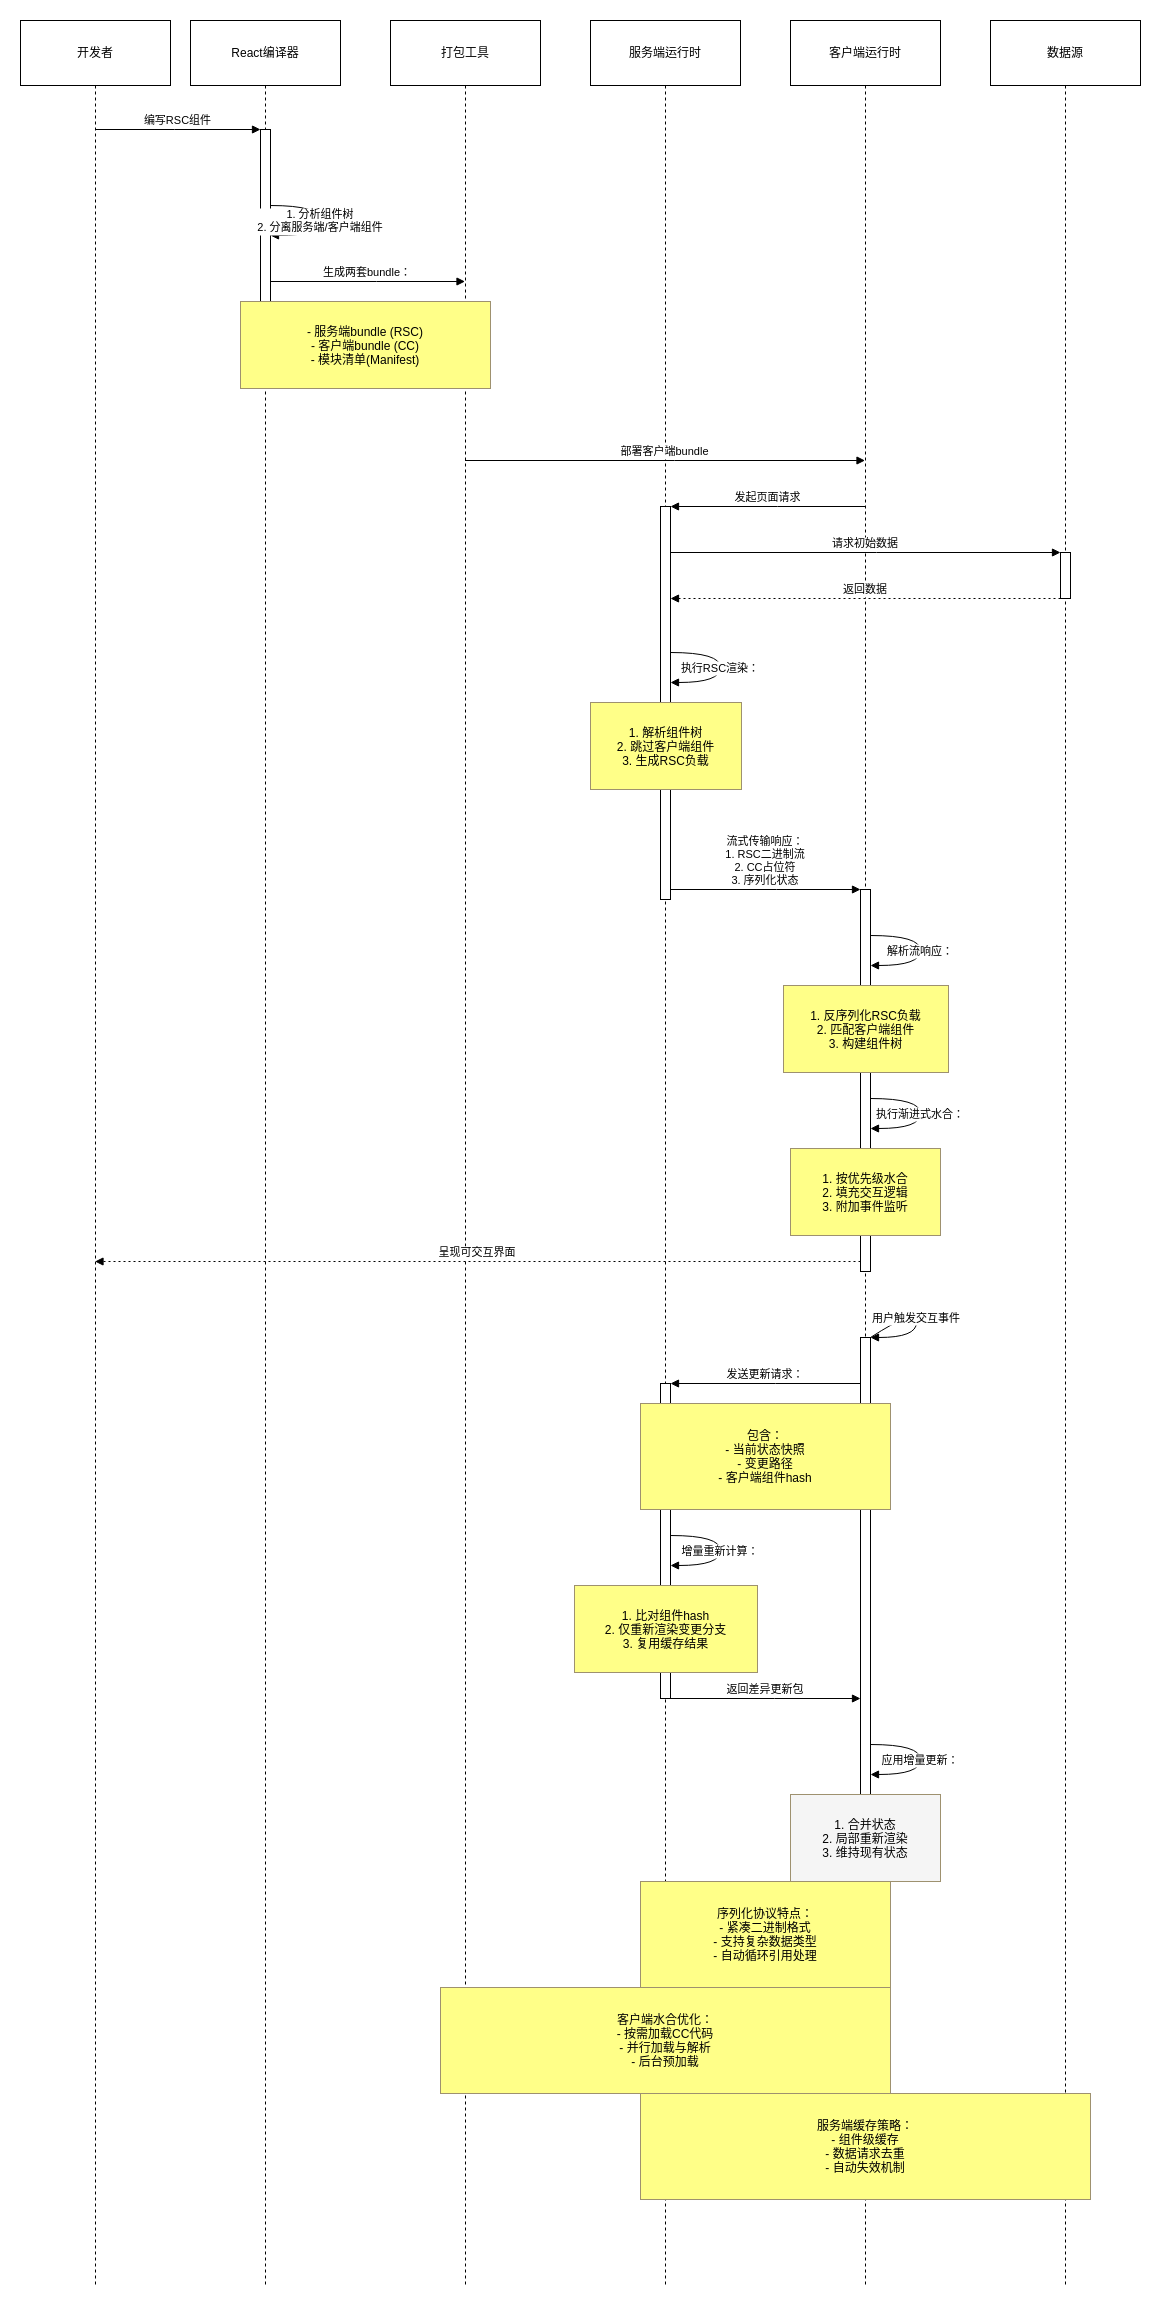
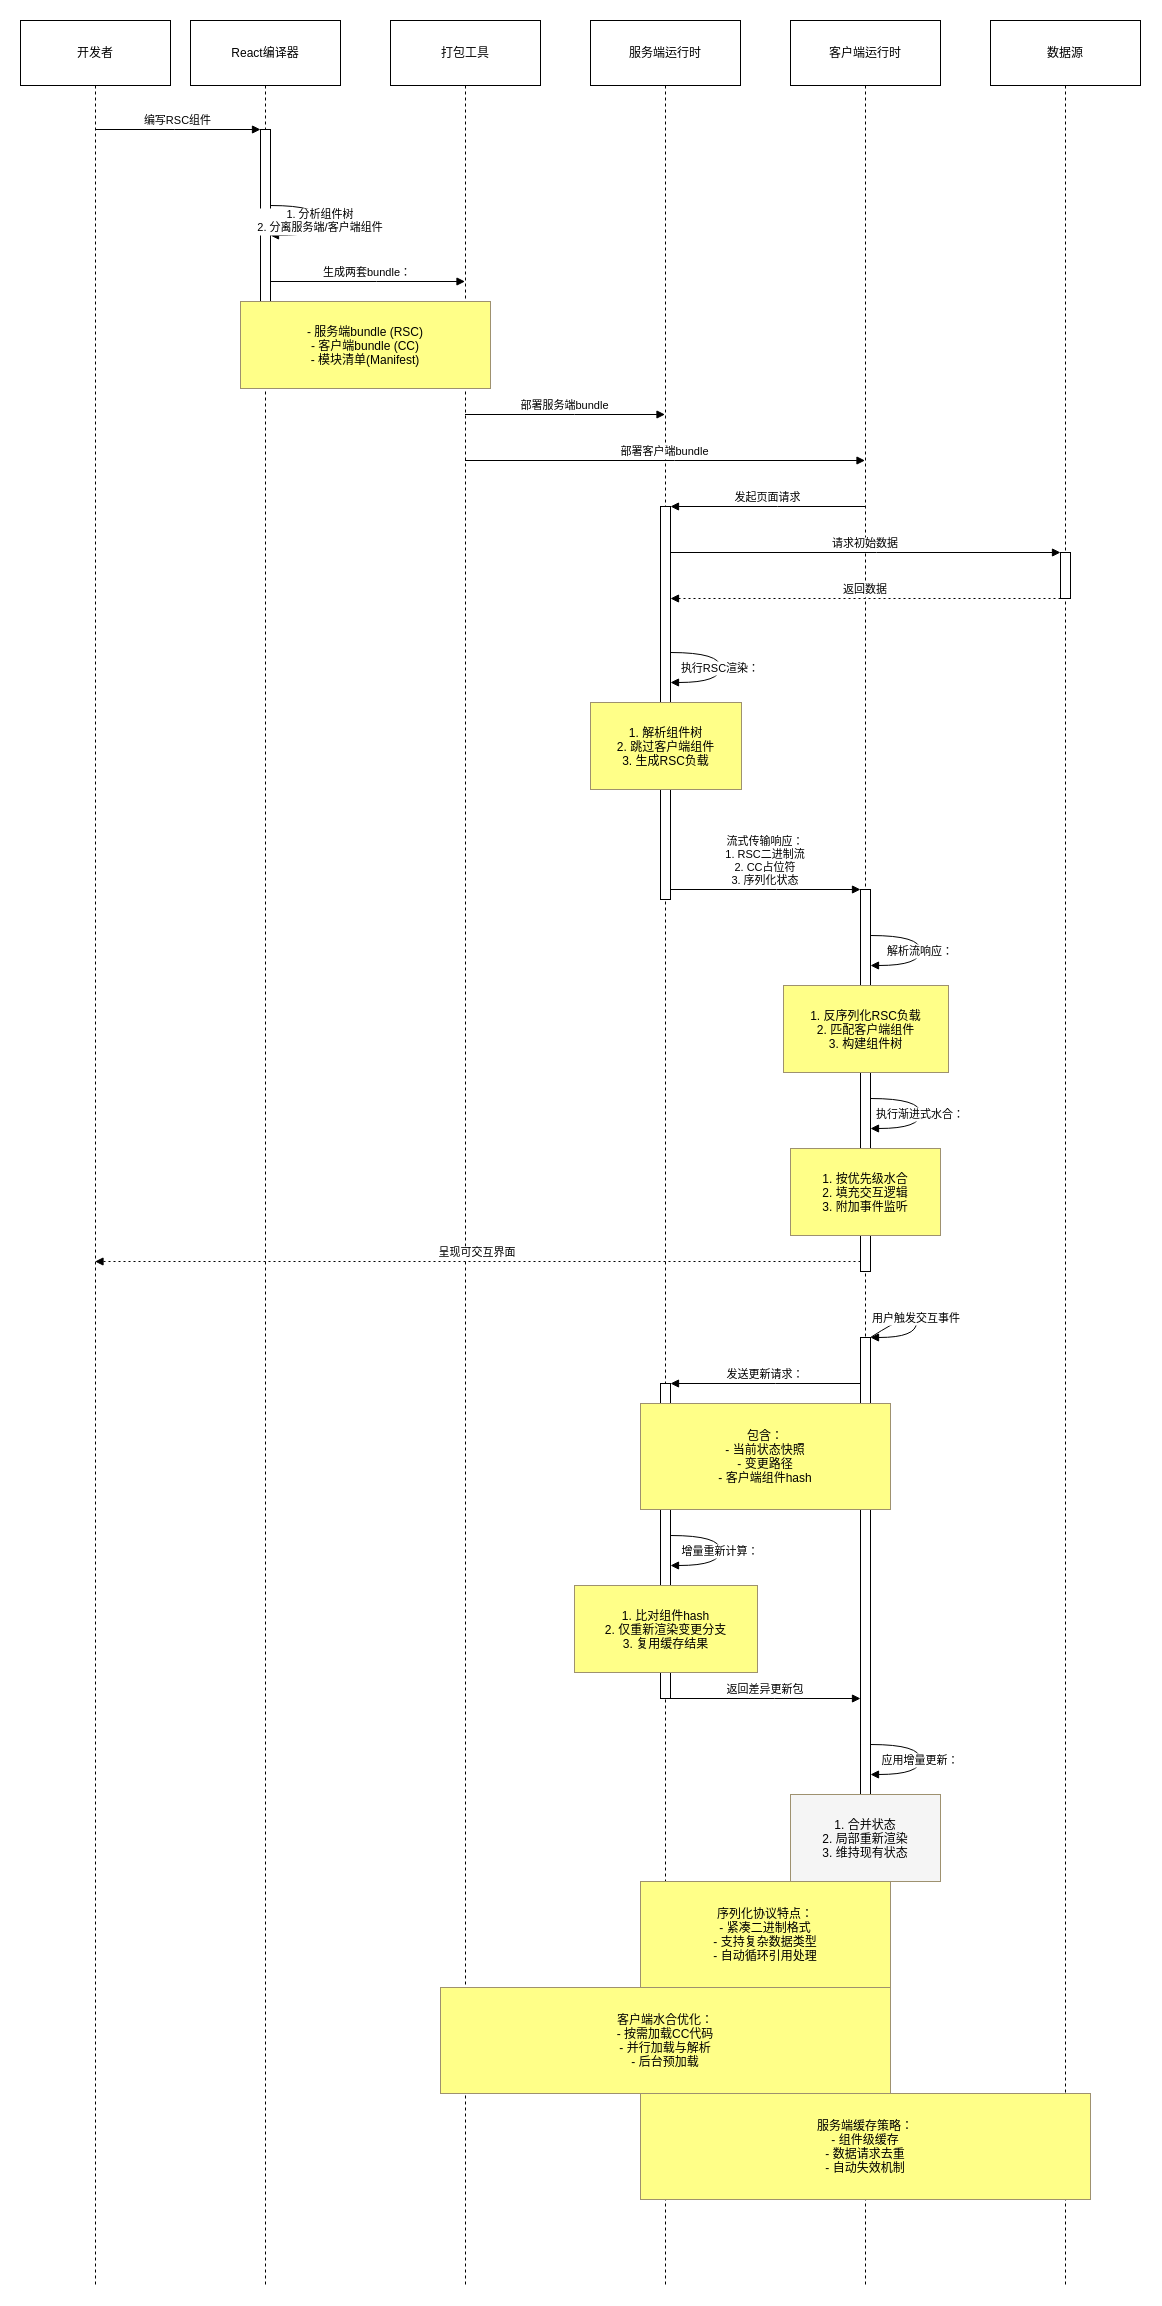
+ <mxCell id="17" value="部署服务端bundle" style="verticalAlign=bottom;edgeStyle=elbowEdgeStyle;elbow=vertical;curved=0;rounded=0;endArrow=block;" edge="1" parent="1" source="5" target="6"><mxGeometry relative="1" as="geometry"><Array as="points"><mxPoint x="574" y="414" /></Array></mxGeometry></mxCell>
